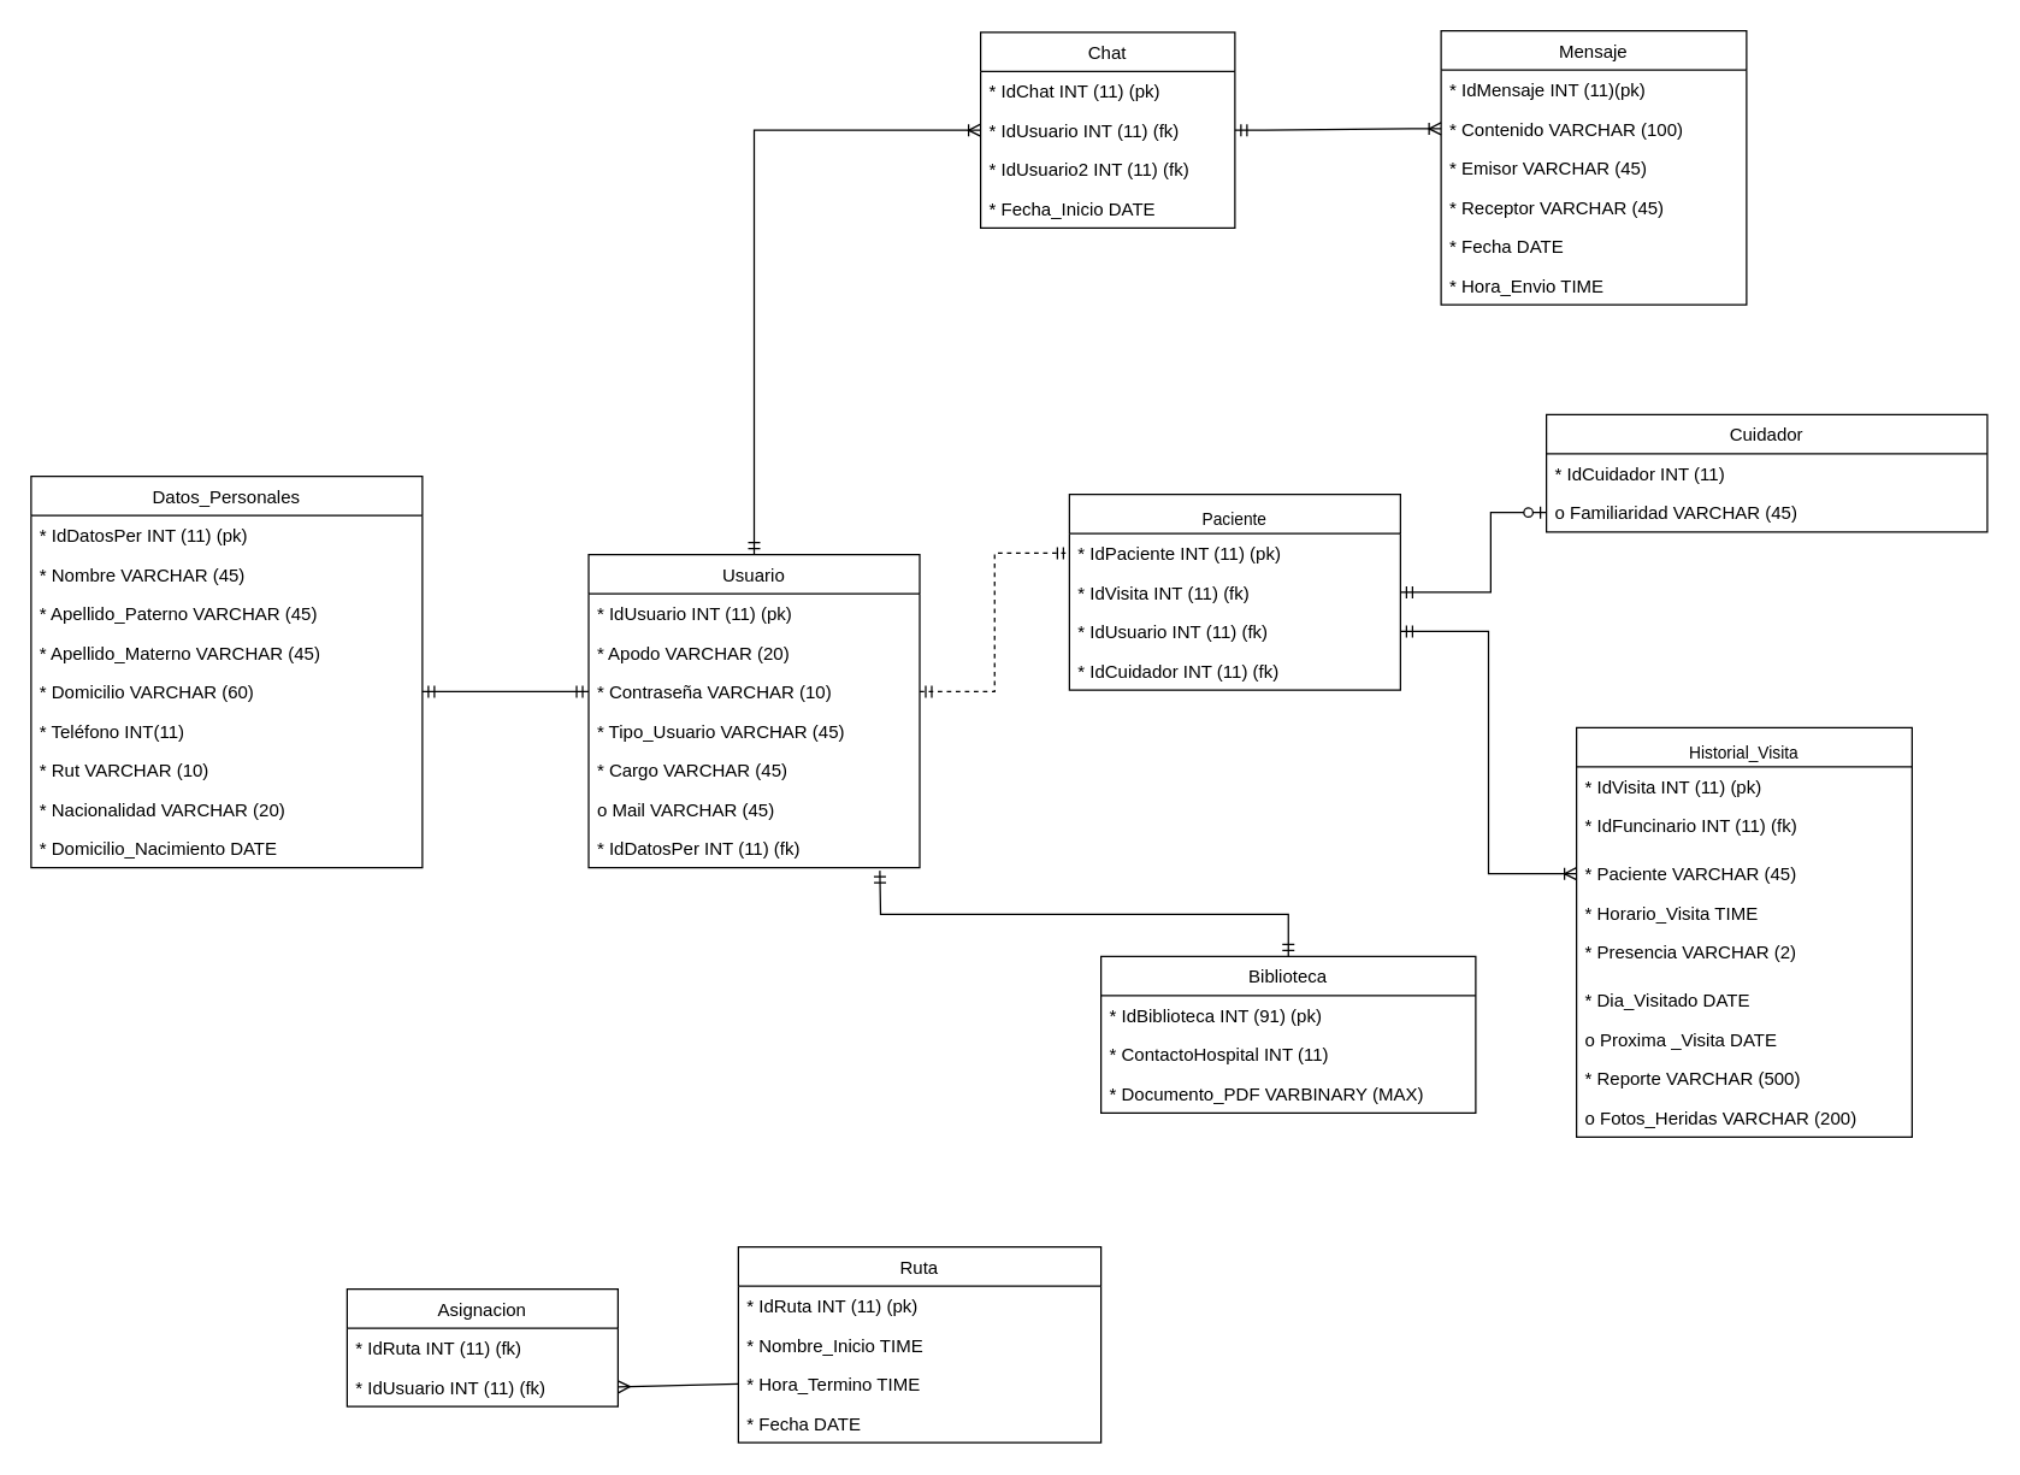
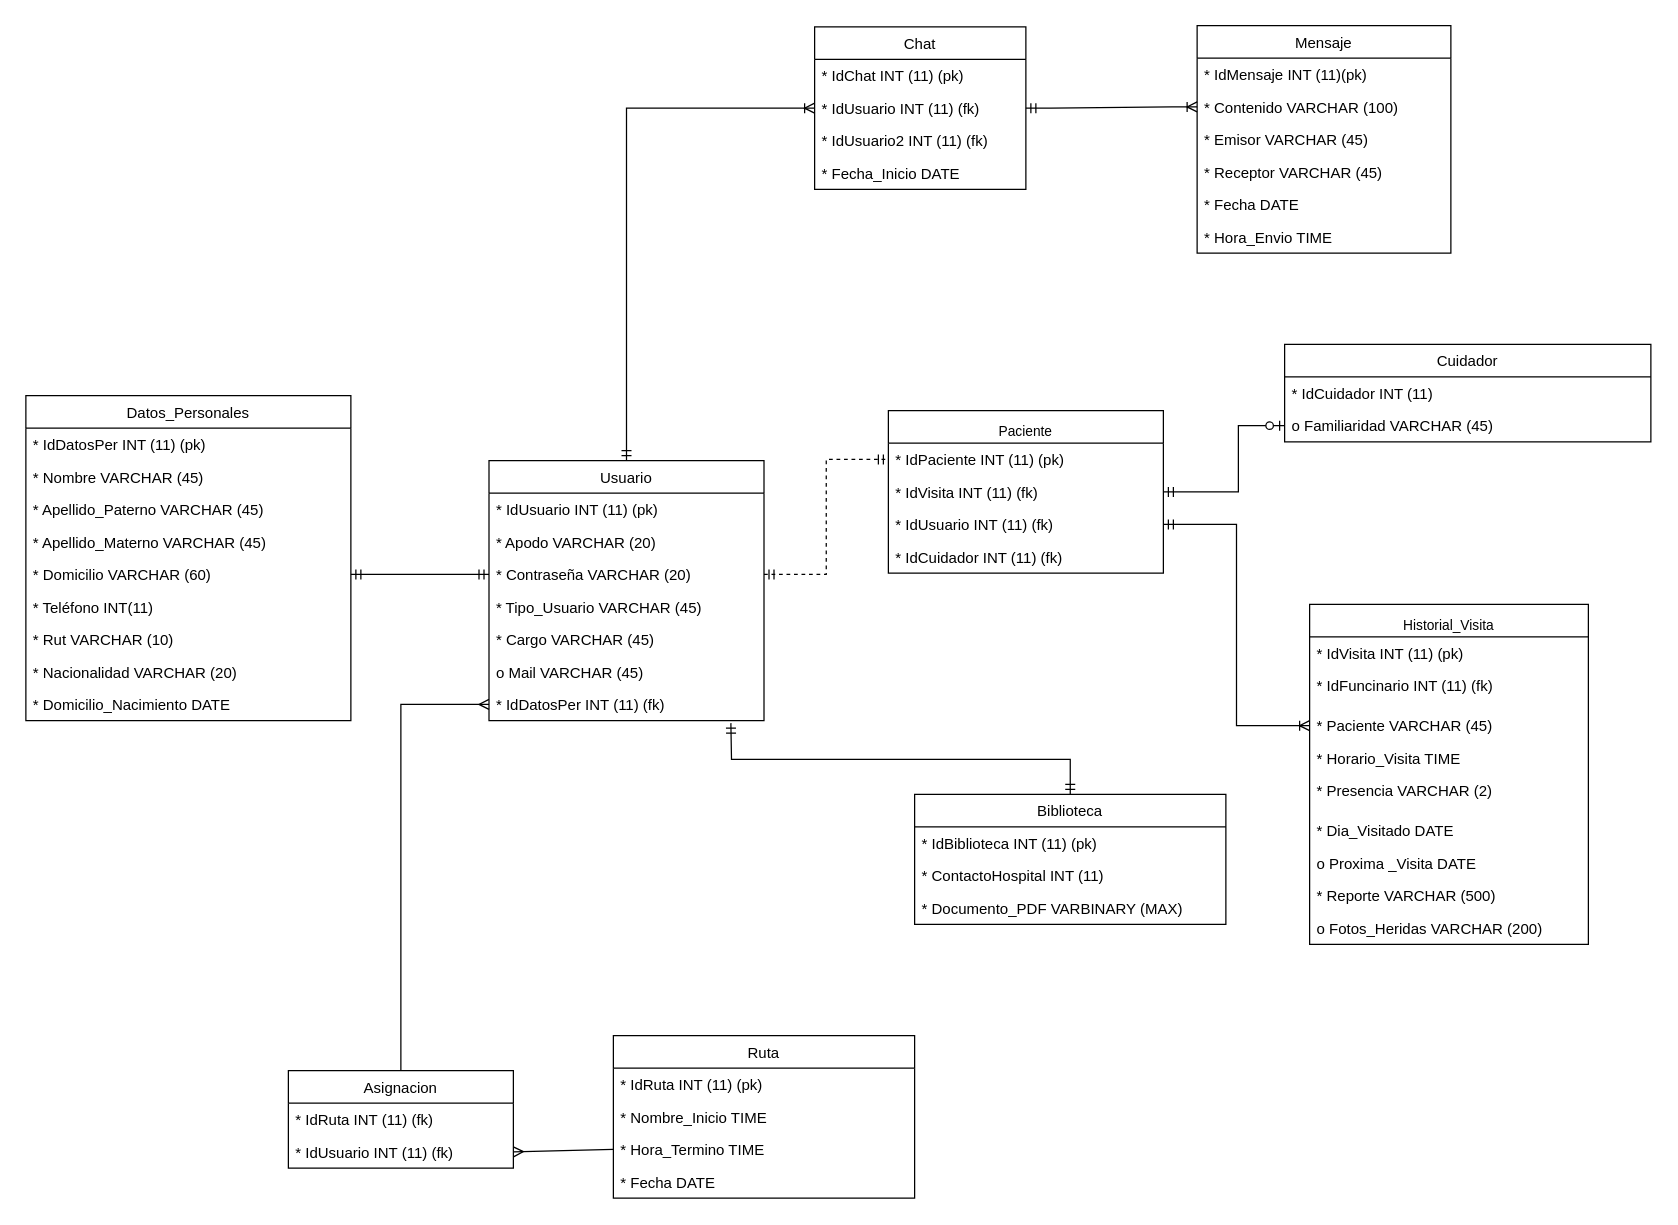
- <mxCell id="26" value="* Contraseña VARCHAR (10)" style="text;strokeColor=none;fillColor=none;align=left;verticalAlign=top;spacingLeft=4;spacingRight=4;overflow=hidden;rotatable=0;points=[[0,0.5],[1,0.5]];portConstraint=eastwest;" parent="23" vertex="1"><mxGeometry y="78" width="220" height="26" as="geometry" /></mxCell>
+ <mxCell id="26" value="* Contraseña VARCHAR (20)" style="text;strokeColor=none;fillColor=none;align=left;verticalAlign=top;spacingLeft=4;spacingRight=4;overflow=hidden;rotatable=0;points=[[0,0.5],[1,0.5]];portConstraint=eastwest;" parent="23" vertex="1"><mxGeometry y="78" width="220" height="26" as="geometry" /></mxCell>
+ <mxCell id="70" value="" style="fontSize=12;html=1;endArrow=ERmany;exitX=0.5;exitY=0;exitDx=0;exitDy=0;entryX=0;entryY=0.5;entryDx=0;entryDy=0;rounded=0;edgeStyle=orthogonalEdgeStyle;" parent="1" source="66" target="30" edge="1"><mxGeometry width="100" height="100" relative="1" as="geometry"><mxPoint x="250" y="698" as="sourcePoint" /><mxPoint x="350" y="598" as="targetPoint" /></mxGeometry></mxCell>
- <mxCell id="61" value="* IdBiblioteca INT (91) (pk)" style="text;strokeColor=none;fillColor=none;align=left;verticalAlign=top;spacingLeft=4;spacingRight=4;overflow=hidden;rotatable=0;points=[[0,0.5],[1,0.5]];portConstraint=eastwest;" parent="60" vertex="1"><mxGeometry y="26" width="249" height="26" as="geometry" /></mxCell>
+ <mxCell id="61" value="* IdBiblioteca INT (11) (pk)" style="text;strokeColor=none;fillColor=none;align=left;verticalAlign=top;spacingLeft=4;spacingRight=4;overflow=hidden;rotatable=0;points=[[0,0.5],[1,0.5]];portConstraint=eastwest;" parent="60" vertex="1"><mxGeometry y="26" width="249" height="26" as="geometry" /></mxCell>
